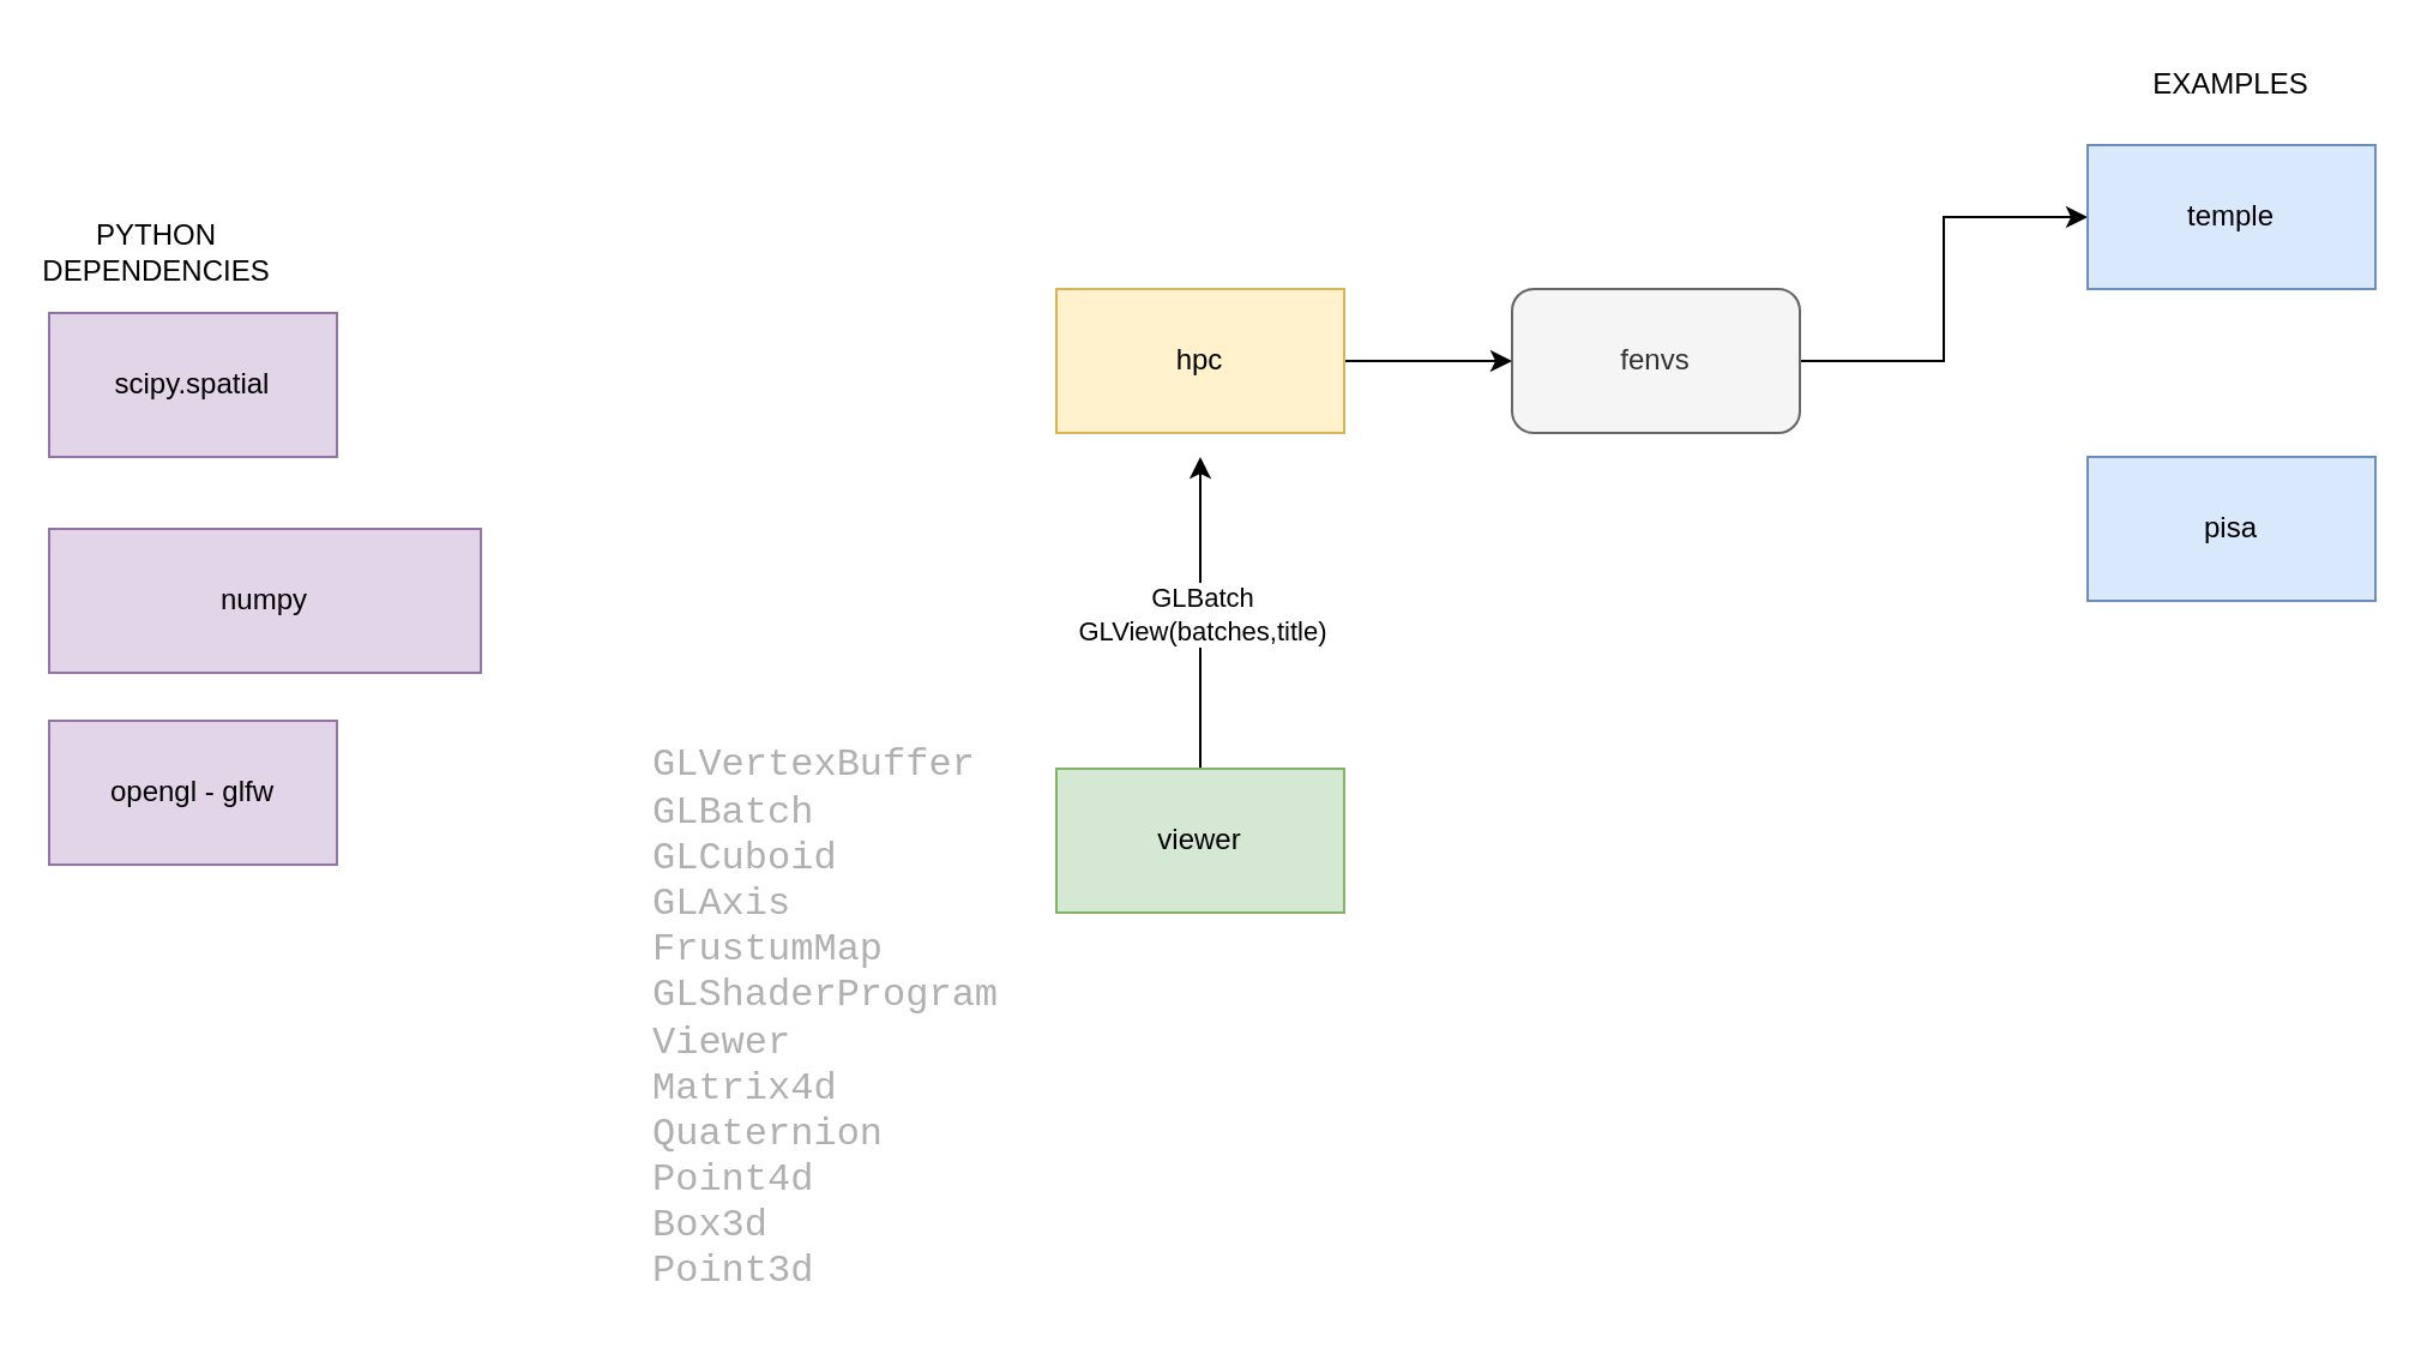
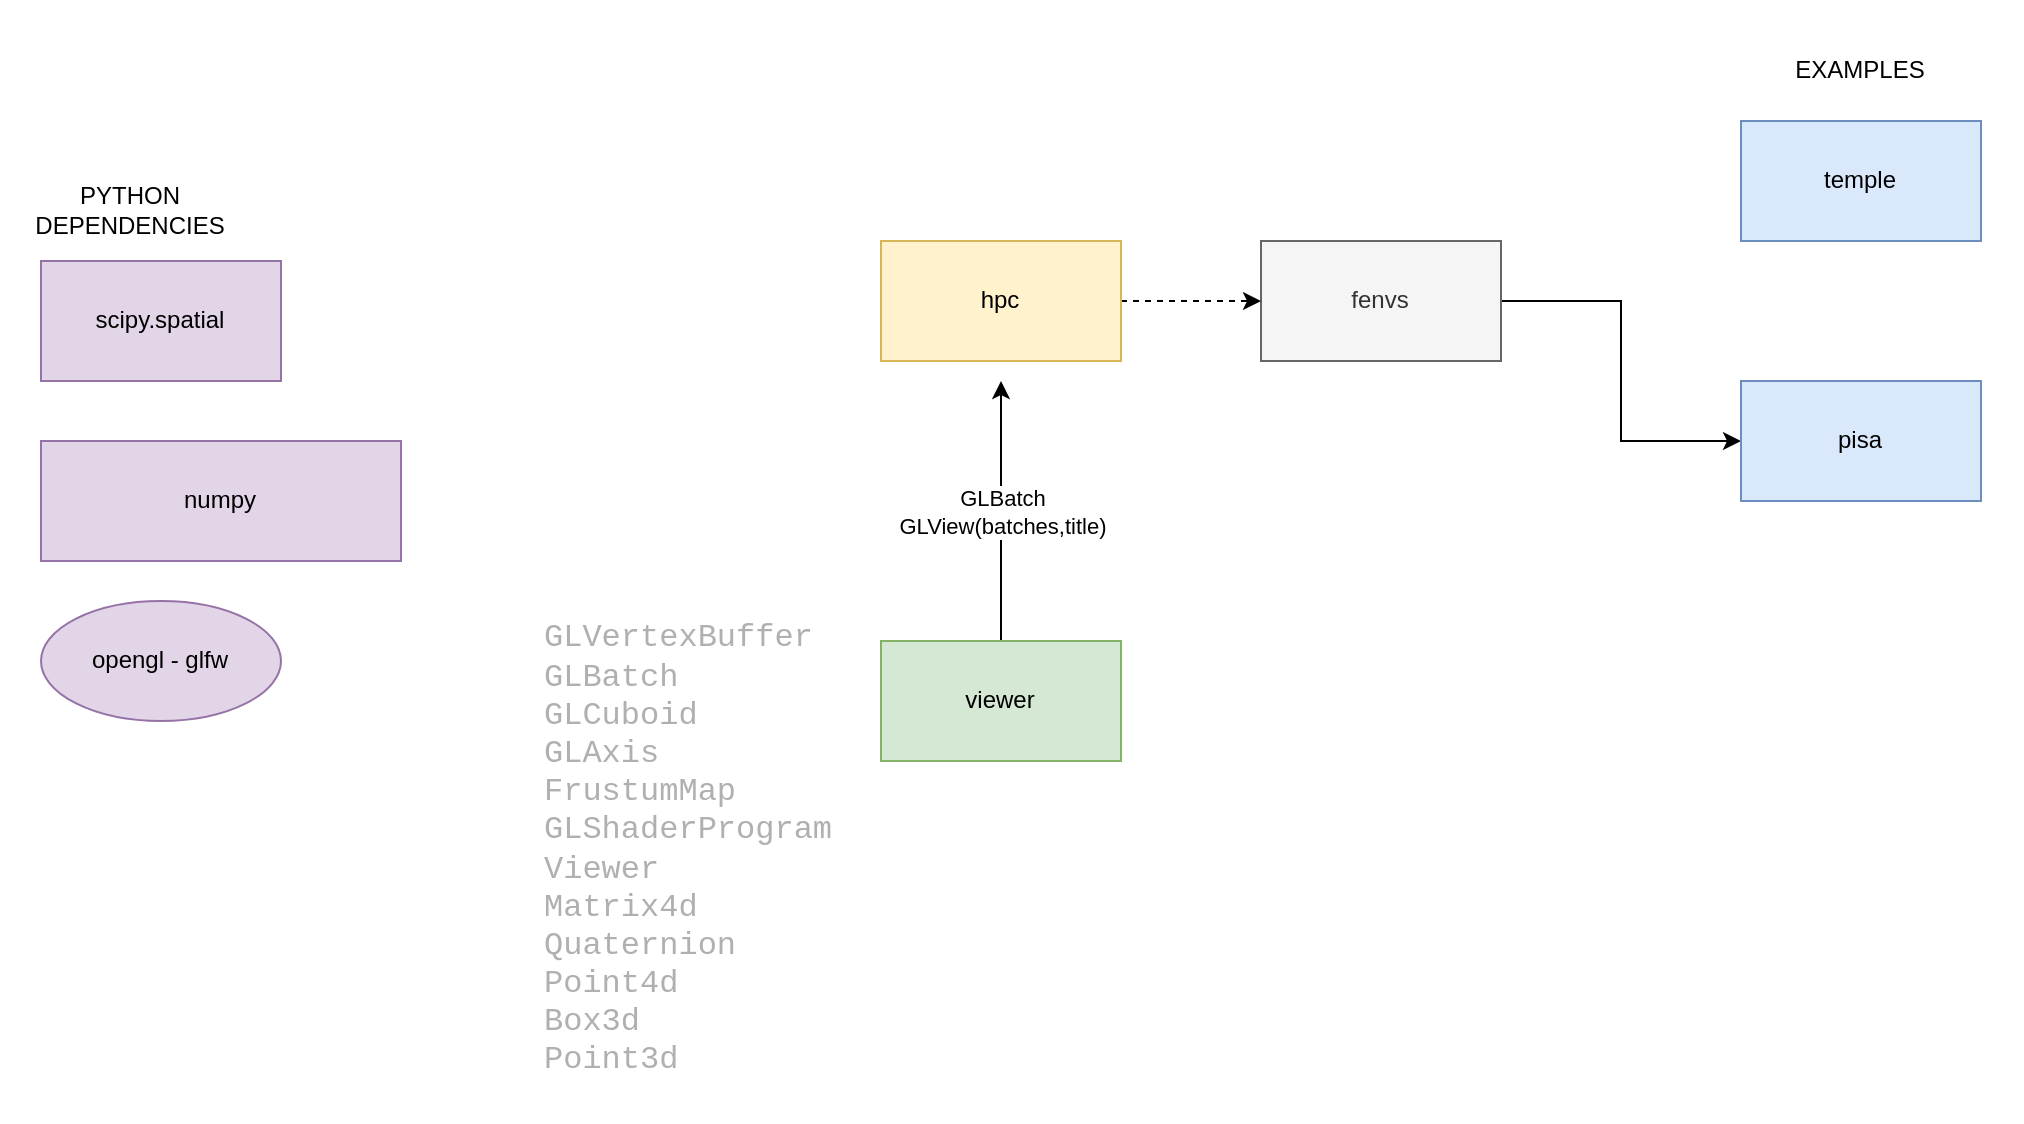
- <mxCell id="3" style="edgeStyle=orthogonalEdgeStyle;rounded=0;orthogonalLoop=1;jettySize=auto;html=1;entryX=0;entryY=0.5;entryDx=0;entryDy=0;" parent="1" source="4" target="10" edge="1"><mxGeometry relative="1" as="geometry" /></mxCell>
- <mxCell id="5" style="edgeStyle=orthogonalEdgeStyle;rounded=0;orthogonalLoop=1;jettySize=auto;html=1;entryX=0;entryY=0.5;entryDx=0;entryDy=0;" parent="1" source="6" target="4" edge="1"><mxGeometry relative="1" as="geometry" /></mxCell>
+ <mxCell id="5" style="edgeStyle=orthogonalEdgeStyle;rounded=0;orthogonalLoop=1;jettySize=auto;html=1;entryX=0;entryY=0.5;entryDx=0;entryDy=0;dashed=1;" parent="1" source="6" target="4" edge="1"><mxGeometry relative="1" as="geometry" /></mxCell>
- <mxCell id="4" value="fenvs" style="whiteSpace=wrap;html=1;fillColor=#f5f5f5;fontColor=#333333;strokeColor=#666666;rounded=1;" parent="1" vertex="1"><mxGeometry x="630" y="120" width="120" height="60" as="geometry" /></mxCell>
+ <mxCell id="4" value="fenvs" style="rounded=0;whiteSpace=wrap;html=1;fillColor=#f5f5f5;fontColor=#333333;strokeColor=#666666;" parent="1" vertex="1"><mxGeometry x="630" y="120" width="120" height="60" as="geometry" /></mxCell>
+ <mxCell id="2" style="edgeStyle=orthogonalEdgeStyle;rounded=0;orthogonalLoop=1;jettySize=auto;html=1;entryX=0;entryY=0.5;entryDx=0;entryDy=0;" parent="1" source="4" target="9" edge="1"><mxGeometry relative="1" as="geometry" /></mxCell>
- <mxCell id="13" value="opengl - glfw" style="rounded=0;whiteSpace=wrap;html=1;fillColor=#e1d5e7;strokeColor=#9673a6;" parent="1" vertex="1"><mxGeometry x="20" y="300" width="120" height="60" as="geometry" /></mxCell>
+ <mxCell id="13" value="opengl - glfw" style="ellipse;whiteSpace=wrap;html=1;fillColor=#e1d5e7;strokeColor=#9673a6;" parent="1" vertex="1"><mxGeometry x="20" y="300" width="120" height="60" as="geometry" /></mxCell>
